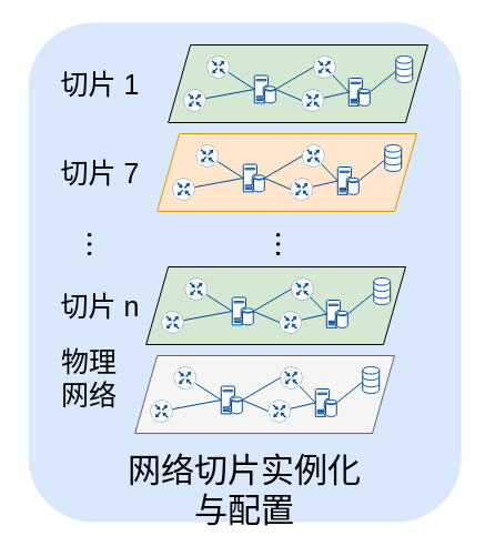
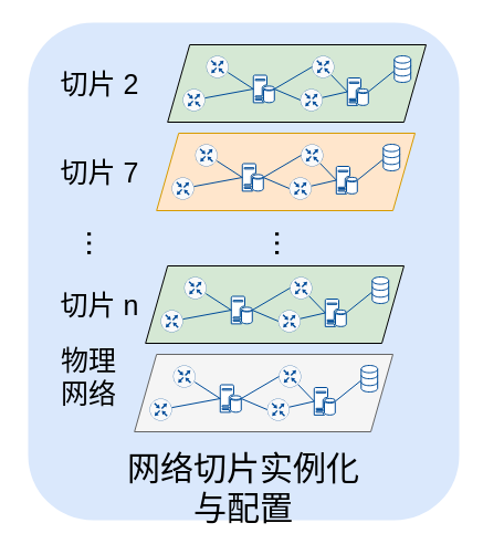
- <mxCell id="73" value="切片 1" style="text;strokeColor=none;align=center;fillColor=none;html=1;verticalAlign=middle;whiteSpace=wrap;rounded=0;fontSize=25;" vertex="1" parent="2"><mxGeometry x="-5" y="40" width="140" height="30" as="geometry" /></mxCell>
+ <mxCell id="73" value="切片 2" style="text;strokeColor=none;align=center;fillColor=none;html=1;verticalAlign=middle;whiteSpace=wrap;rounded=0;fontSize=25;" vertex="1" parent="2"><mxGeometry x="-5" y="40" width="140" height="30" as="geometry" /></mxCell>
